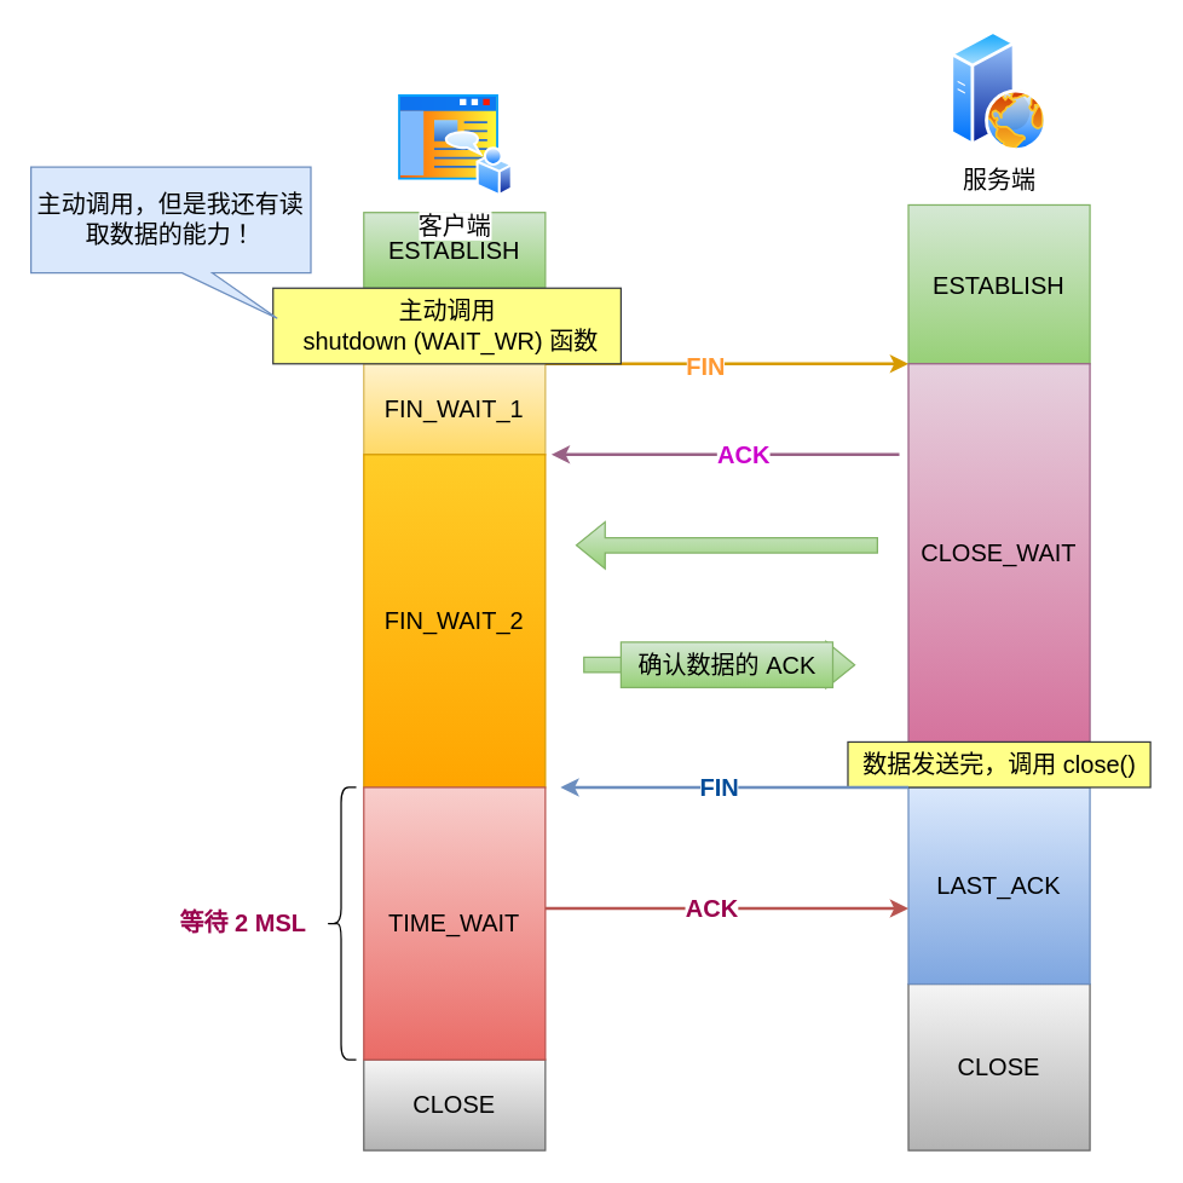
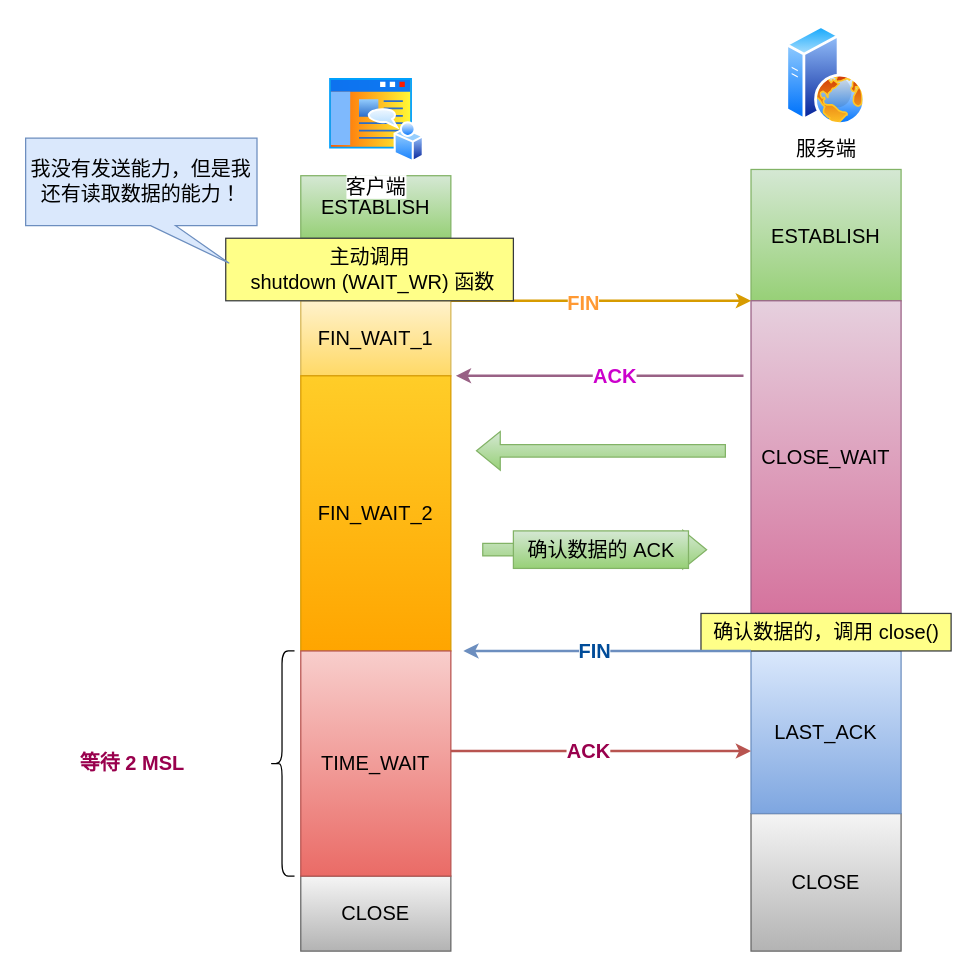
- <mxCell id="14" value="主动调用，但是我还有读取数据的能力！" style="shape=callout;whiteSpace=wrap;html=1;perimeter=calloutPerimeter;fillColor=#dae8fc;strokeColor=#6c8ebf;size=30;position=0.54;base=20;position2=0.88;fontSize=16;" vertex="1" parent="1"><mxGeometry x="20" y="110" width="185" height="100" as="geometry" /></mxCell>
+ <mxCell id="14" value="我没有发送能力，但是我还有读取数据的能力！" style="shape=callout;whiteSpace=wrap;html=1;perimeter=calloutPerimeter;fillColor=#dae8fc;strokeColor=#6c8ebf;size=30;position=0.54;base=20;position2=0.88;fontSize=16;" vertex="1" parent="1"><mxGeometry x="20" y="110" width="185" height="100" as="geometry" /></mxCell>
- <mxCell id="19" value="数据发送完，调用 close()" style="text;html=1;align=center;verticalAlign=middle;resizable=0;points=[];autosize=1;strokeColor=#36393d;fillColor=#ffff88;fontSize=16;" vertex="1" parent="1"><mxGeometry x="560" y="490" width="200" height="30" as="geometry" /></mxCell>
+ <mxCell id="19" value="确认数据的，调用 close()" style="text;html=1;align=center;verticalAlign=middle;resizable=0;points=[];autosize=1;strokeColor=#36393d;fillColor=#ffff88;fontSize=16;" vertex="1" parent="1"><mxGeometry x="560" y="490" width="200" height="30" as="geometry" /></mxCell>
- <mxCell id="24" value="等待 2 MSL" style="text;html=1;align=center;verticalAlign=middle;resizable=0;points=[];autosize=1;strokeColor=none;fillColor=none;fontColor=#99004D;fontSize=16;fontStyle=1" vertex="1" parent="1"><mxGeometry x="105" y="595" width="110" height="30" as="geometry" /></mxCell>
+ <mxCell id="24" value="等待 2 MSL" style="text;html=1;align=center;verticalAlign=middle;resizable=0;points=[];autosize=1;strokeColor=none;fillColor=none;fontColor=#99004D;fontSize=16;fontStyle=1" vertex="1" parent="1"><mxGeometry x="50" y="595" width="110" height="30" as="geometry" /></mxCell>
